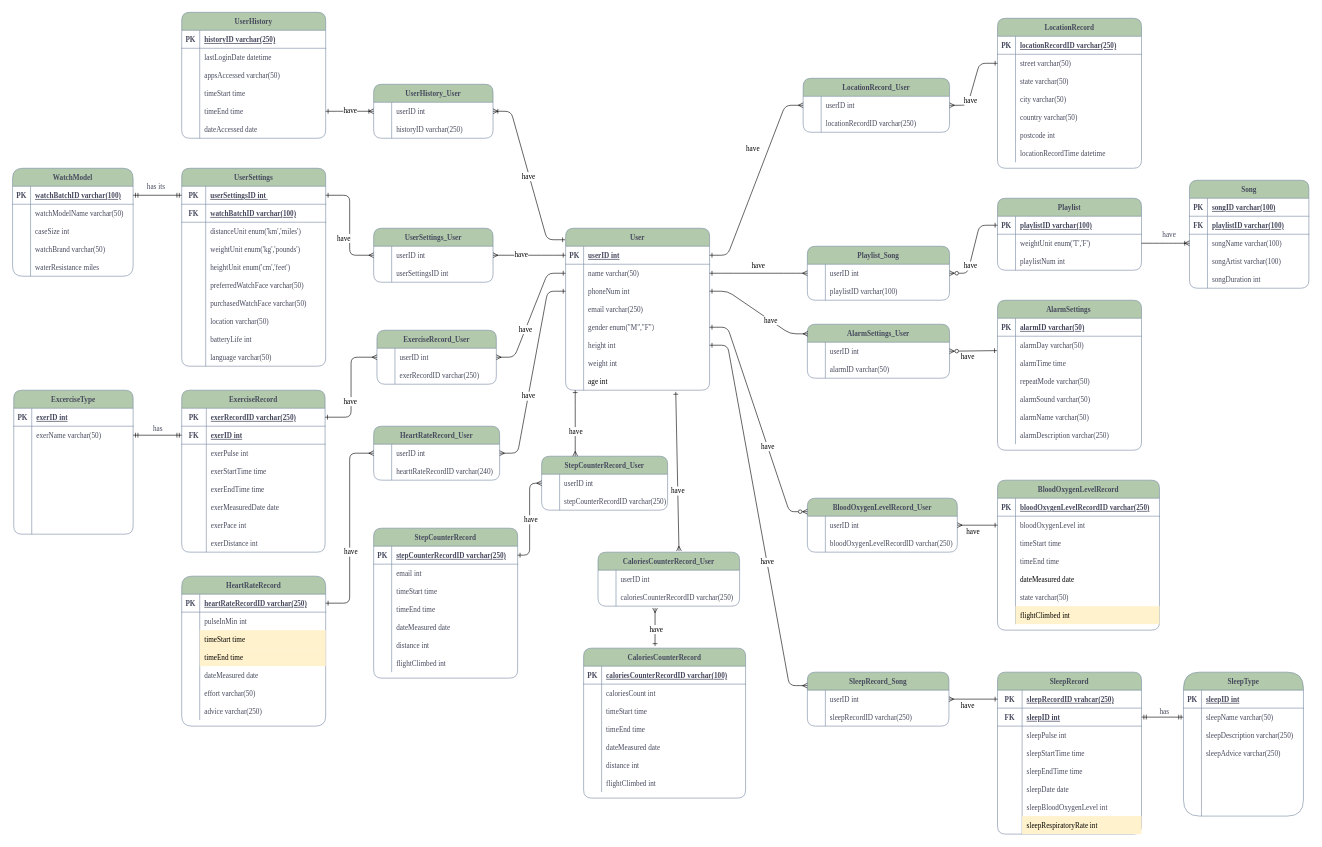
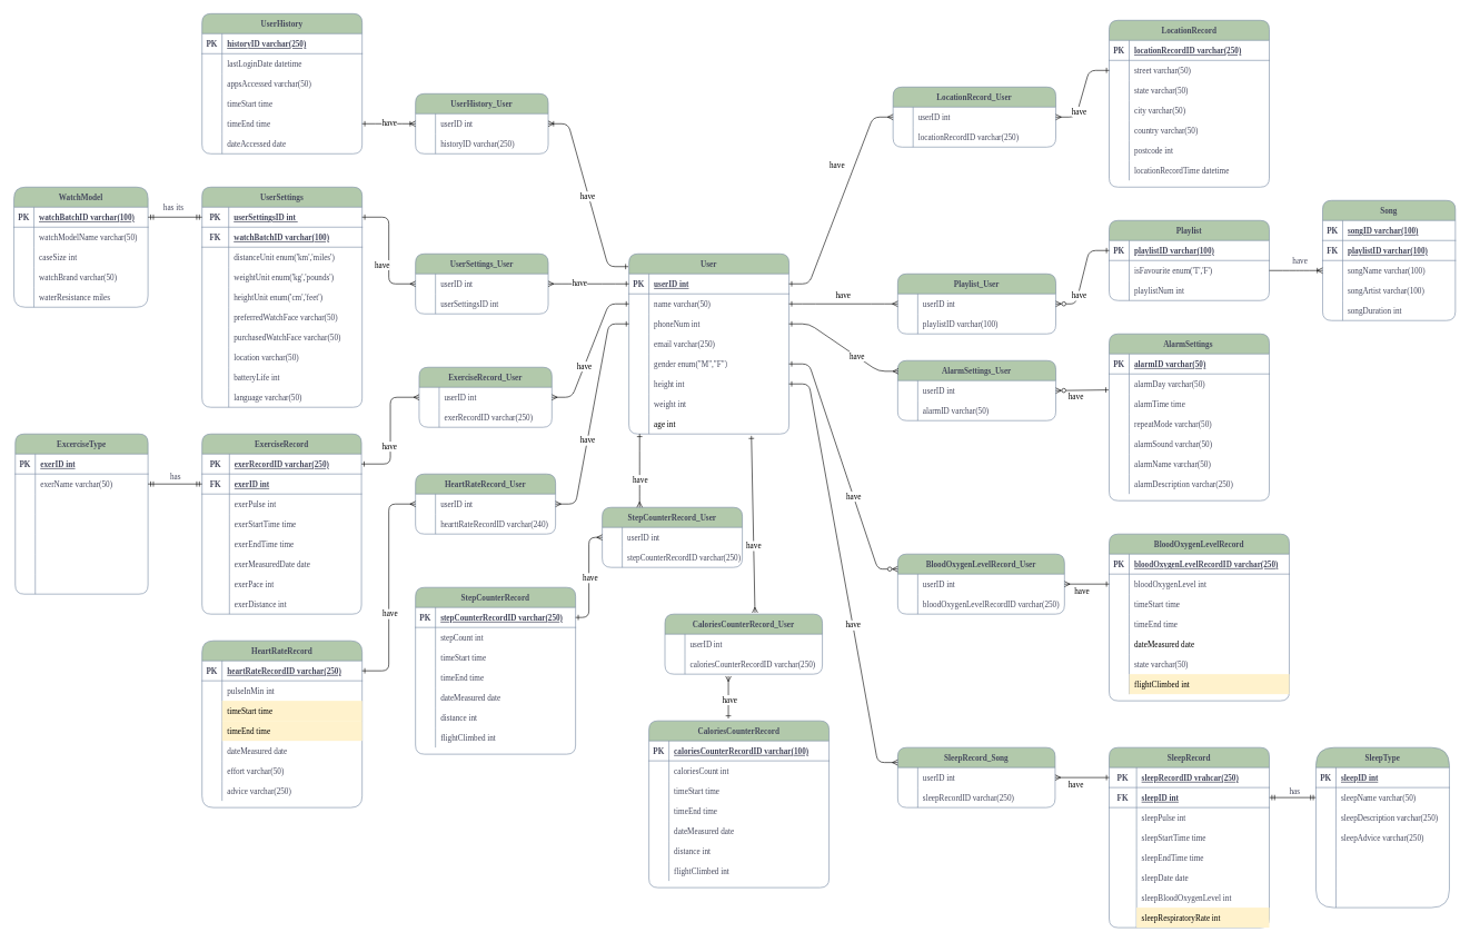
- <mxCell id="345" value="weightUnit enum('T','F')" style="shape=partialRectangle;connectable=0;fillColor=none;top=0;left=0;bottom=0;right=0;align=left;spacingLeft=6;overflow=hidden;labelBackgroundColor=none;strokeColor=#788AA3;fontColor=#46495D;rounded=1;fontFamily=Times New Roman;fontSize=12;" parent="343" vertex="1"><mxGeometry x="30" width="210" height="30" as="geometry"><mxRectangle width="210" height="30" as="alternateBounds" /></mxGeometry></mxCell>
+ <mxCell id="345" value="isFavourite enum('T','F')" style="shape=partialRectangle;connectable=0;fillColor=none;top=0;left=0;bottom=0;right=0;align=left;spacingLeft=6;overflow=hidden;labelBackgroundColor=none;strokeColor=#788AA3;fontColor=#46495D;rounded=1;fontFamily=Times New Roman;fontSize=12;" parent="343" vertex="1"><mxGeometry x="30" width="210" height="30" as="geometry"><mxRectangle width="210" height="30" as="alternateBounds" /></mxGeometry></mxCell>
- <mxCell id="452" value="Playlist_Song" style="shape=table;startSize=30;container=1;collapsible=1;childLayout=tableLayout;fixedRows=1;rowLines=0;fontStyle=1;align=center;resizeLast=1;labelBackgroundColor=none;fillColor=#B2C9AB;strokeColor=#788AA3;fontColor=#46495D;rounded=1;fontFamily=Times New Roman;fontSize=12;" vertex="1" parent="1"><mxGeometry x="1345" y="410" width="237" height="90" as="geometry"><mxRectangle x="120" y="80" width="70" height="30" as="alternateBounds" /></mxGeometry></mxCell>
+ <mxCell id="452" value="Playlist_User" style="shape=table;startSize=30;container=1;collapsible=1;childLayout=tableLayout;fixedRows=1;rowLines=0;fontStyle=1;align=center;resizeLast=1;labelBackgroundColor=none;fillColor=#B2C9AB;strokeColor=#788AA3;fontColor=#46495D;rounded=1;fontFamily=Times New Roman;fontSize=12;" vertex="1" parent="1"><mxGeometry x="1345" y="410" width="237" height="90" as="geometry"><mxRectangle x="120" y="80" width="70" height="30" as="alternateBounds" /></mxGeometry></mxCell>
- <mxCell id="172" value="email int" style="shape=partialRectangle;connectable=0;fillColor=none;top=0;left=0;bottom=0;right=0;align=left;spacingLeft=6;overflow=hidden;labelBackgroundColor=none;strokeColor=#788AA3;fontColor=#46495D;rounded=1;fontFamily=Times New Roman;fontSize=12;" parent="170" vertex="1"><mxGeometry x="30" width="210" height="30" as="geometry"><mxRectangle width="210" height="30" as="alternateBounds" /></mxGeometry></mxCell>
+ <mxCell id="172" value="stepCount int" style="shape=partialRectangle;connectable=0;fillColor=none;top=0;left=0;bottom=0;right=0;align=left;spacingLeft=6;overflow=hidden;labelBackgroundColor=none;strokeColor=#788AA3;fontColor=#46495D;rounded=1;fontFamily=Times New Roman;fontSize=12;" parent="170" vertex="1"><mxGeometry x="30" width="210" height="30" as="geometry"><mxRectangle width="210" height="30" as="alternateBounds" /></mxGeometry></mxCell>
